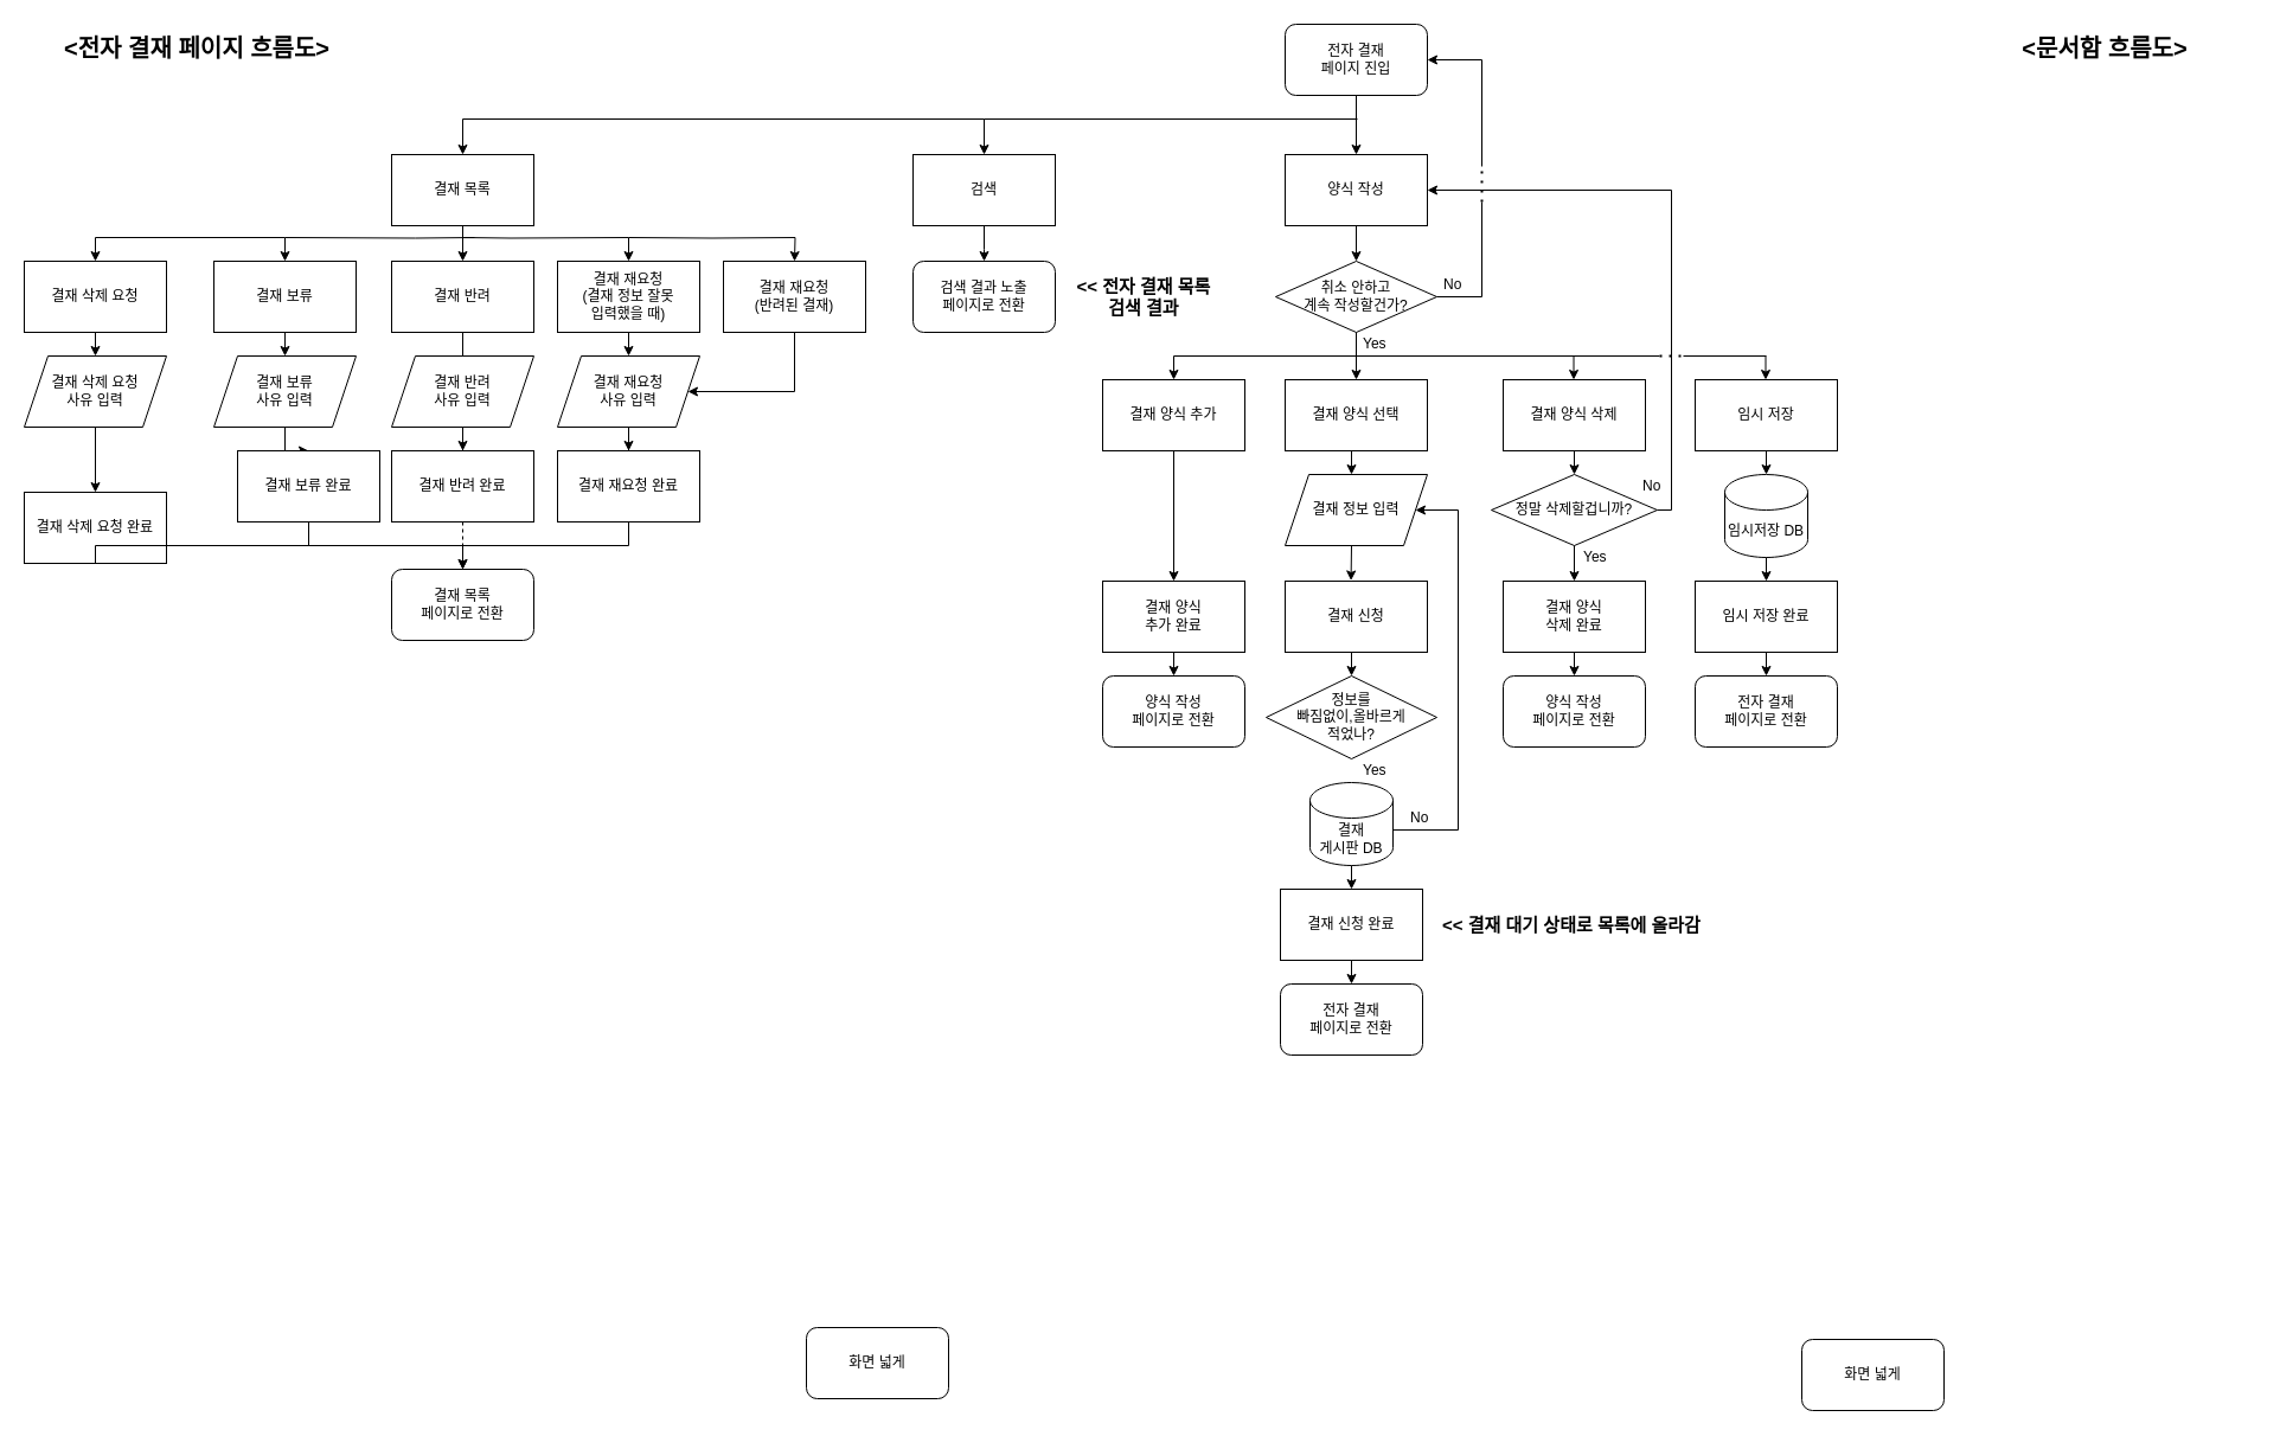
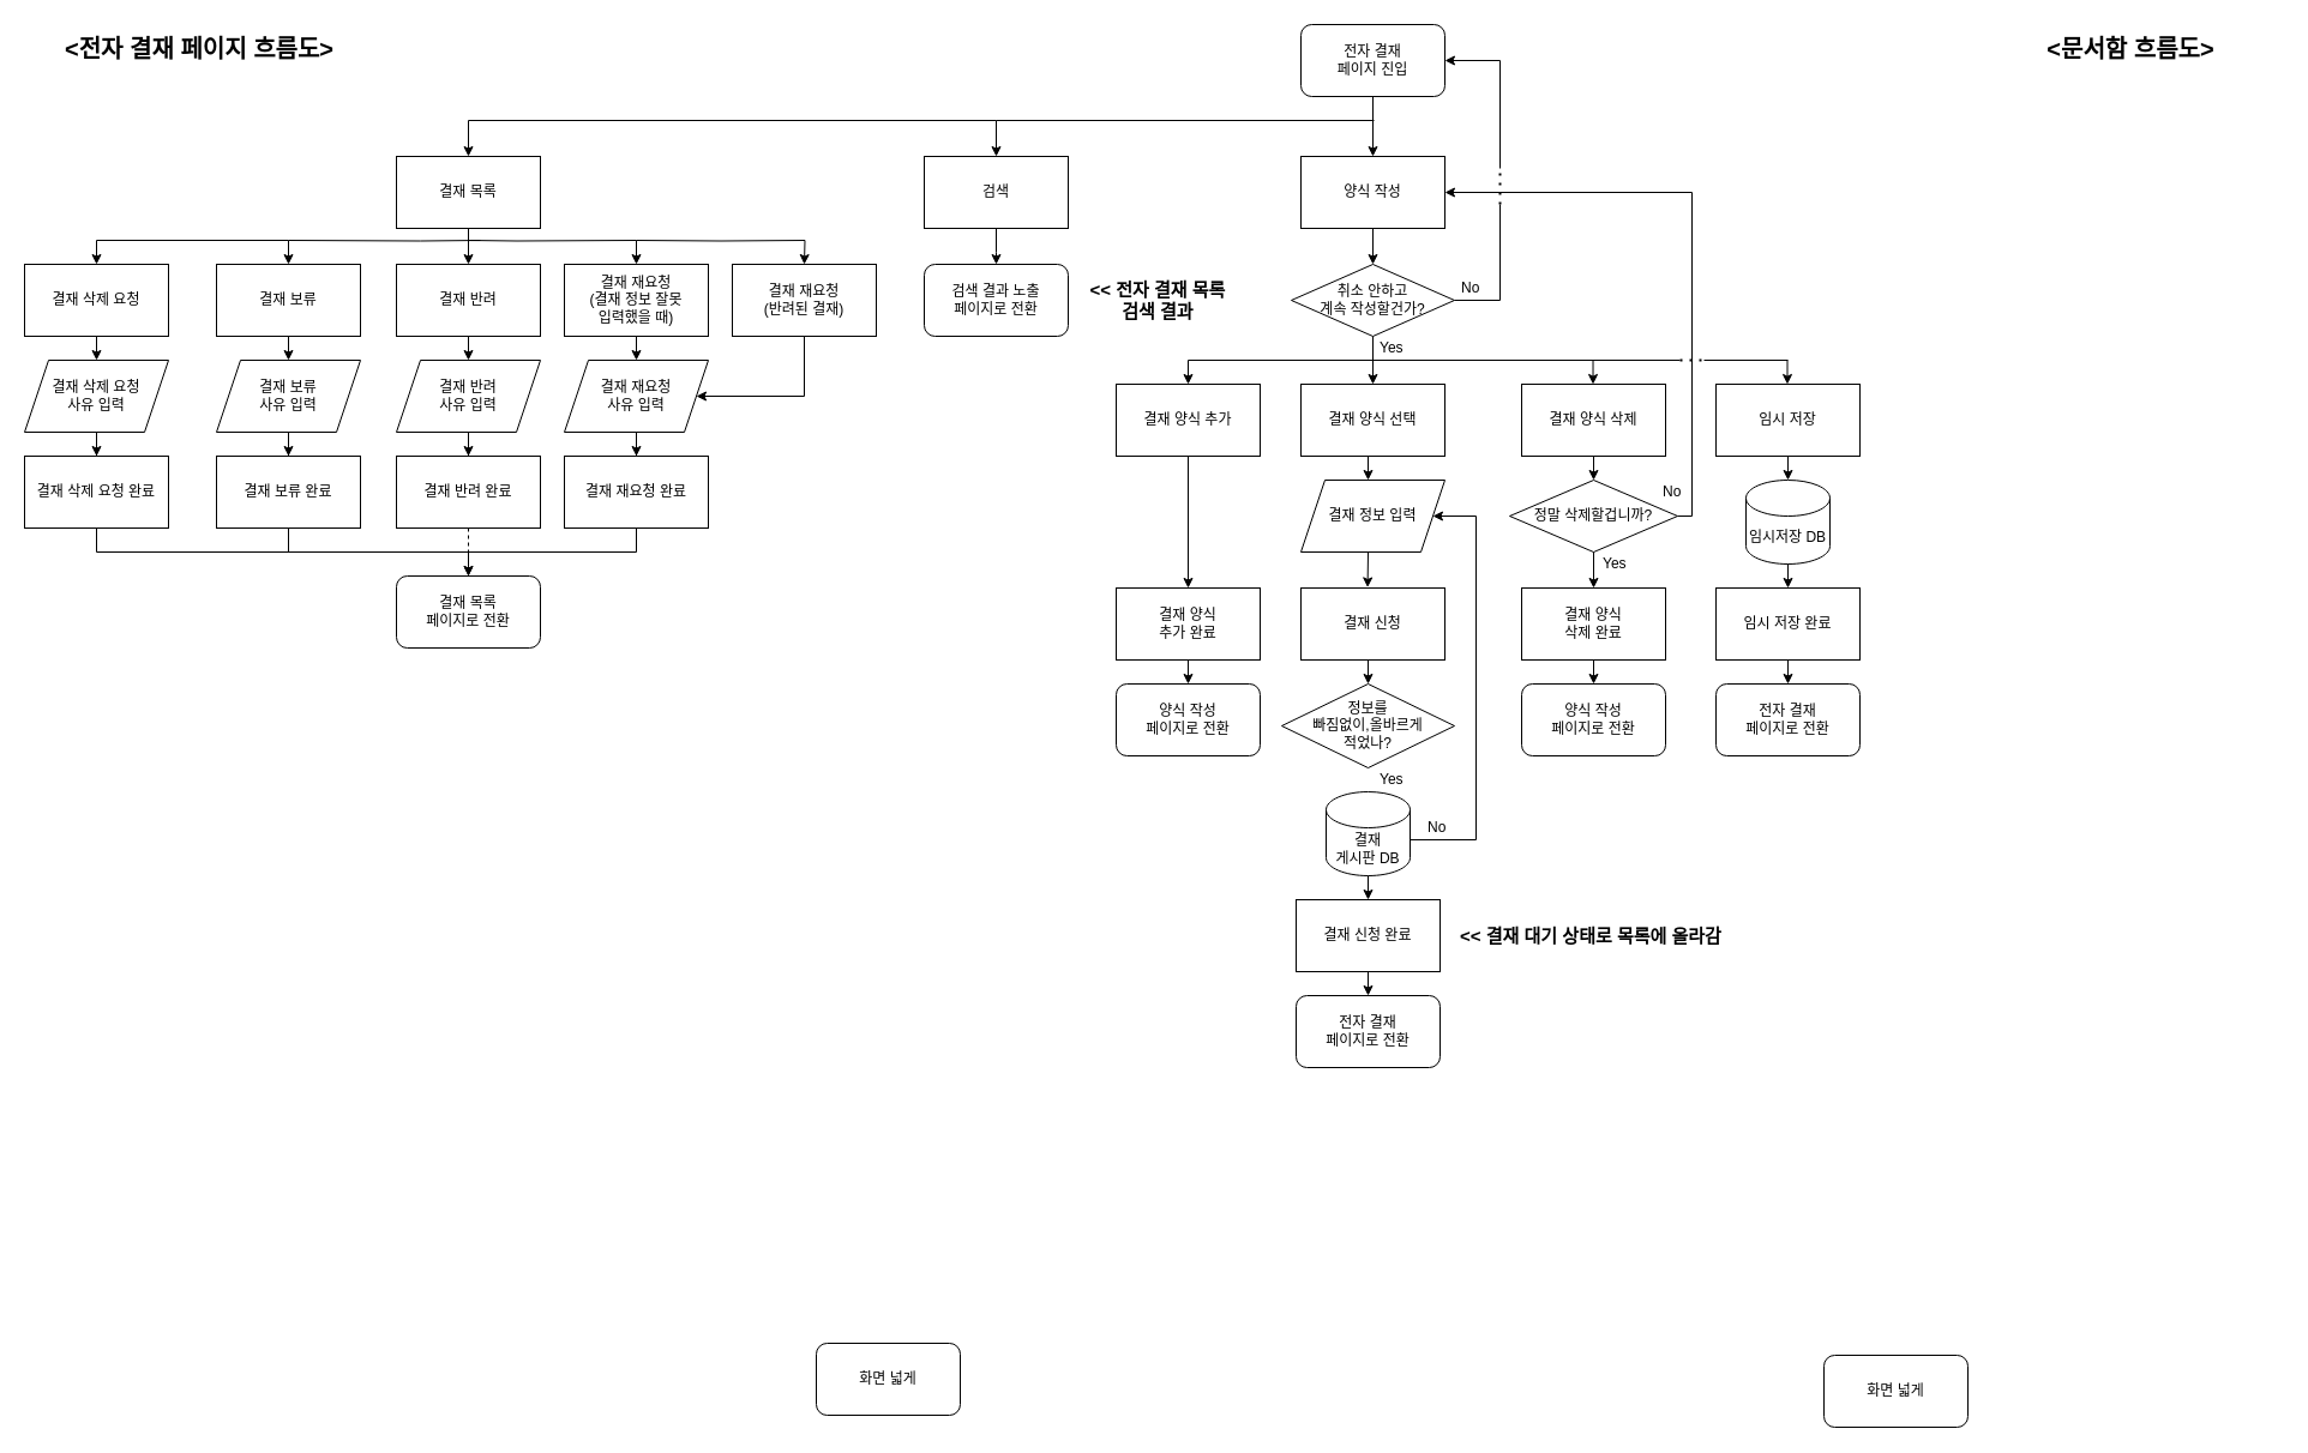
- <mxCell id="89" value="" style="endArrow=none;html=1;rounded=0;exitX=0.5;exitY=1;exitDx=0;exitDy=0;entryX=0.5;entryY=0;entryDx=0;entryDy=0;" edge="1" parent="1" source="77" target="85"><mxGeometry width="50" height="50" relative="1" as="geometry"><mxPoint x="710" y="390" as="sourcePoint" /><mxPoint x="760" y="340" as="targetPoint" /></mxGeometry></mxCell>
+ <mxCell id="89" value="" style="endArrow=classic;html=1;rounded=0;exitX=0.5;exitY=1;exitDx=0;exitDy=0;entryX=0.5;entryY=0;entryDx=0;entryDy=0;" edge="1" parent="1" source="77" target="85"><mxGeometry width="50" height="50" relative="1" as="geometry"><mxPoint x="710" y="390" as="sourcePoint" /><mxPoint x="760" y="340" as="targetPoint" /></mxGeometry></mxCell>
- <mxCell id="82" value="결재 보류 완료" style="whiteSpace=wrap;html=1;" vertex="1" parent="1"><mxGeometry x="200" y="380" width="120" height="60" as="geometry" /></mxCell>
+ <mxCell id="82" value="결재 보류 완료" style="whiteSpace=wrap;html=1;" vertex="1" parent="1"><mxGeometry x="180" y="380" width="120" height="60" as="geometry" /></mxCell>
- <mxCell id="96" value="결재 삭제 요청 완료" style="whiteSpace=wrap;html=1;" vertex="1" parent="1"><mxGeometry x="20" y="415" width="120" height="60" as="geometry" /></mxCell>
+ <mxCell id="96" value="결재 삭제 요청 완료" style="whiteSpace=wrap;html=1;" vertex="1" parent="1"><mxGeometry x="20" y="380" width="120" height="60" as="geometry" /></mxCell>
